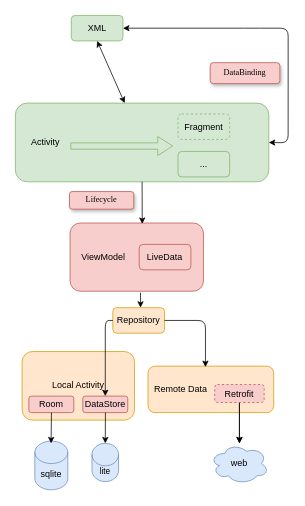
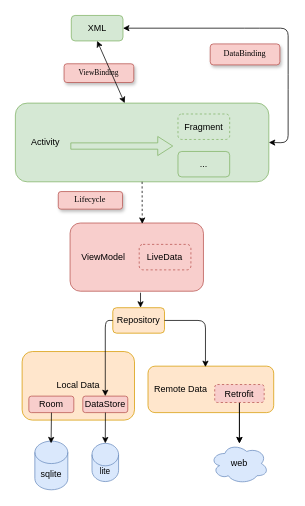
+ <mxCell id="17" value="&lt;font style=&quot;line-height: 70% ; font-size: 10px&quot; face=&quot;Lucida Console&quot;&gt;ViewBinding&lt;/font&gt;" style="text;html=1;align=center;verticalAlign=middle;whiteSpace=wrap;rounded=1;fontSize=7;shadow=1;fillColor=#f8cecc;strokeColor=#b85450;" parent="1" vertex="1"><mxGeometry x="85.01" y="84.5" width="93" height="25" as="geometry" /></mxCell>
- <mxCell id="18" value="&lt;font style=&quot;font-size: 11px ; line-height: 70%&quot; face=&quot;Lucida Console&quot;&gt;DataBinding&lt;/font&gt;" style="text;html=1;align=center;verticalAlign=middle;whiteSpace=wrap;rounded=1;fontSize=7;shadow=1;fillColor=#f8cecc;strokeColor=#b85450;" parent="1" vertex="1"><mxGeometry x="280.01" y="83" width="93" height="28" as="geometry" /></mxCell>
+ <mxCell id="18" value="&lt;font style=&quot;font-size: 11px ; line-height: 70%&quot; face=&quot;Lucida Console&quot;&gt;DataBinding&lt;/font&gt;" style="text;html=1;align=center;verticalAlign=middle;whiteSpace=wrap;rounded=1;fontSize=7;shadow=1;fillColor=#f8cecc;strokeColor=#b85450;" parent="1" vertex="1"><mxGeometry x="280.01" y="58" width="93" height="28" as="geometry" /></mxCell>
- <mxCell id="30" value="&lt;font style=&quot;font-size: 11px ; line-height: 70%&quot; face=&quot;Lucida Console&quot;&gt;Lifecycle&lt;/font&gt;" style="text;html=1;align=center;verticalAlign=middle;whiteSpace=wrap;rounded=1;fontSize=7;shadow=1;fillColor=#f8cecc;strokeColor=#b85450;" parent="1" vertex="1"><mxGeometry x="92.26" y="255" width="85.75" height="23.5" as="geometry" /></mxCell>
+ <mxCell id="30" value="&lt;font style=&quot;font-size: 11px ; line-height: 70%&quot; face=&quot;Lucida Console&quot;&gt;Lifecycle&lt;/font&gt;" style="text;html=1;align=center;verticalAlign=middle;whiteSpace=wrap;rounded=1;fontSize=7;shadow=1;fillColor=#f8cecc;strokeColor=#b85450;" parent="1" vertex="1"><mxGeometry x="77.26" y="255" width="85.75" height="23.5" as="geometry" /></mxCell>
- <mxCell id="24" value="" style="endArrow=classic;html=1;entryX=0.541;entryY=0.013;entryDx=0;entryDy=0;entryPerimeter=0;exitX=0.5;exitY=1;exitDx=0;exitDy=0;" parent="1" source="4" target="13" edge="1"><mxGeometry width="50" height="50" relative="1" as="geometry"><mxPoint x="189.01" y="264" as="sourcePoint" /><mxPoint x="215.01" y="260" as="targetPoint" /></mxGeometry></mxCell>
+ <mxCell id="24" value="" style="endArrow=classic;html=1;entryX=0.541;entryY=0.013;entryDx=0;entryDy=0;entryPerimeter=0;exitX=0.5;exitY=1;exitDx=0;exitDy=0;dashed=1;" parent="1" source="4" target="13" edge="1"><mxGeometry width="50" height="50" relative="1" as="geometry"><mxPoint x="189.01" y="264" as="sourcePoint" /><mxPoint x="215.01" y="260" as="targetPoint" /></mxGeometry></mxCell>
- <mxCell id="14" value="LiveData" style="rounded=1;whiteSpace=wrap;html=1;fillColor=#f8cecc;strokeColor=#b85450;" parent="1" vertex="1"><mxGeometry x="185.26" y="325.5" width="69" height="34" as="geometry" /></mxCell>
+ <mxCell id="14" value="LiveData" style="rounded=1;whiteSpace=wrap;html=1;fillColor=#f8cecc;strokeColor=#b85450;dashed=1;" parent="1" vertex="1"><mxGeometry x="185.26" y="325.5" width="69" height="34" as="geometry" /></mxCell>
- <mxCell id="3" value="&lt;div style=&quot;text-align: justify&quot;&gt;&lt;span&gt;Local Activity&lt;/span&gt;&lt;/div&gt;" style="rounded=1;whiteSpace=wrap;html=1;align=center;strokeColor=#d79b00;fillColor=#ffe6cc;" parent="1" vertex="1"><mxGeometry x="29.01" y="468.5" width="149.99" height="91.5" as="geometry" /></mxCell>
+ <mxCell id="3" value="&lt;div style=&quot;text-align: justify&quot;&gt;&lt;span&gt;Local Data&lt;/span&gt;&lt;/div&gt;" style="rounded=1;whiteSpace=wrap;html=1;align=center;strokeColor=#d79b00;fillColor=#ffe6cc;" parent="1" vertex="1"><mxGeometry x="29.01" y="468.5" width="149.99" height="91.5" as="geometry" /></mxCell>
